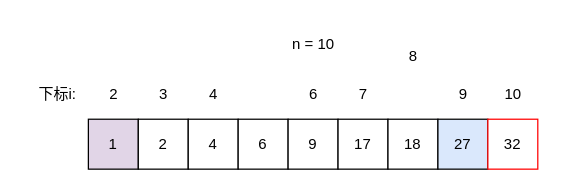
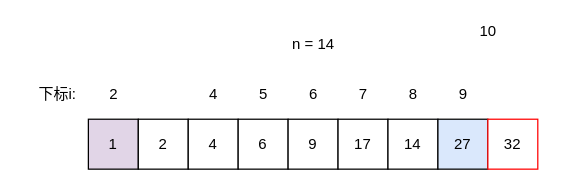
- <mxCell id="21" value="n = 10" style="text;html=1;align=center;verticalAlign=middle;resizable=0;points=[];autosize=1;strokeColor=none;fillColor=none;" vertex="1" parent="1"><mxGeometry x="220" y="20" width="60" height="30" as="geometry" /></mxCell>
+ <mxCell id="21" value="n = 14" style="text;html=1;align=center;verticalAlign=middle;resizable=0;points=[];autosize=1;strokeColor=none;fillColor=none;" vertex="1" parent="1"><mxGeometry x="220" y="20" width="60" height="30" as="geometry" /></mxCell>
- <mxCell id="17" value="8" style="text;html=1;align=center;verticalAlign=middle;resizable=0;points=[];autosize=1;strokeColor=none;fillColor=none;" vertex="1" parent="1"><mxGeometry x="315" y="30" width="30" height="30" as="geometry" /></mxCell>
+ <mxCell id="17" value="8" style="text;html=1;align=center;verticalAlign=middle;resizable=0;points=[];autosize=1;strokeColor=none;fillColor=none;" vertex="1" parent="1"><mxGeometry x="315" y="60" width="30" height="30" as="geometry" /></mxCell>
- <mxCell id="12" value="3" style="text;html=1;align=center;verticalAlign=middle;resizable=0;points=[];autosize=1;strokeColor=none;fillColor=none;" vertex="1" parent="1"><mxGeometry x="115" y="60" width="30" height="30" as="geometry" /></mxCell>
+ <mxCell id="14" value="5" style="text;html=1;align=center;verticalAlign=middle;resizable=0;points=[];autosize=1;strokeColor=none;fillColor=none;" vertex="1" parent="1"><mxGeometry x="195" y="60" width="30" height="30" as="geometry" /></mxCell>
- <mxCell id="19" value="10" style="text;html=1;align=center;verticalAlign=middle;resizable=0;points=[];autosize=1;strokeColor=none;fillColor=none;" vertex="1" parent="1"><mxGeometry x="390" y="60" width="40" height="30" as="geometry" /></mxCell>
+ <mxCell id="19" value="10" style="text;html=1;align=center;verticalAlign=middle;resizable=0;points=[];autosize=1;strokeColor=none;fillColor=none;" vertex="1" parent="1"><mxGeometry x="370" y="10" width="40" height="30" as="geometry" /></mxCell>
- <mxCell id="8" value="18" style="whiteSpace=wrap;html=1;aspect=fixed;" vertex="1" parent="1"><mxGeometry x="310" y="95" width="40" height="40" as="geometry" /></mxCell>
+ <mxCell id="8" value="14" style="whiteSpace=wrap;html=1;aspect=fixed;" vertex="1" parent="1"><mxGeometry x="310" y="95" width="40" height="40" as="geometry" /></mxCell>
